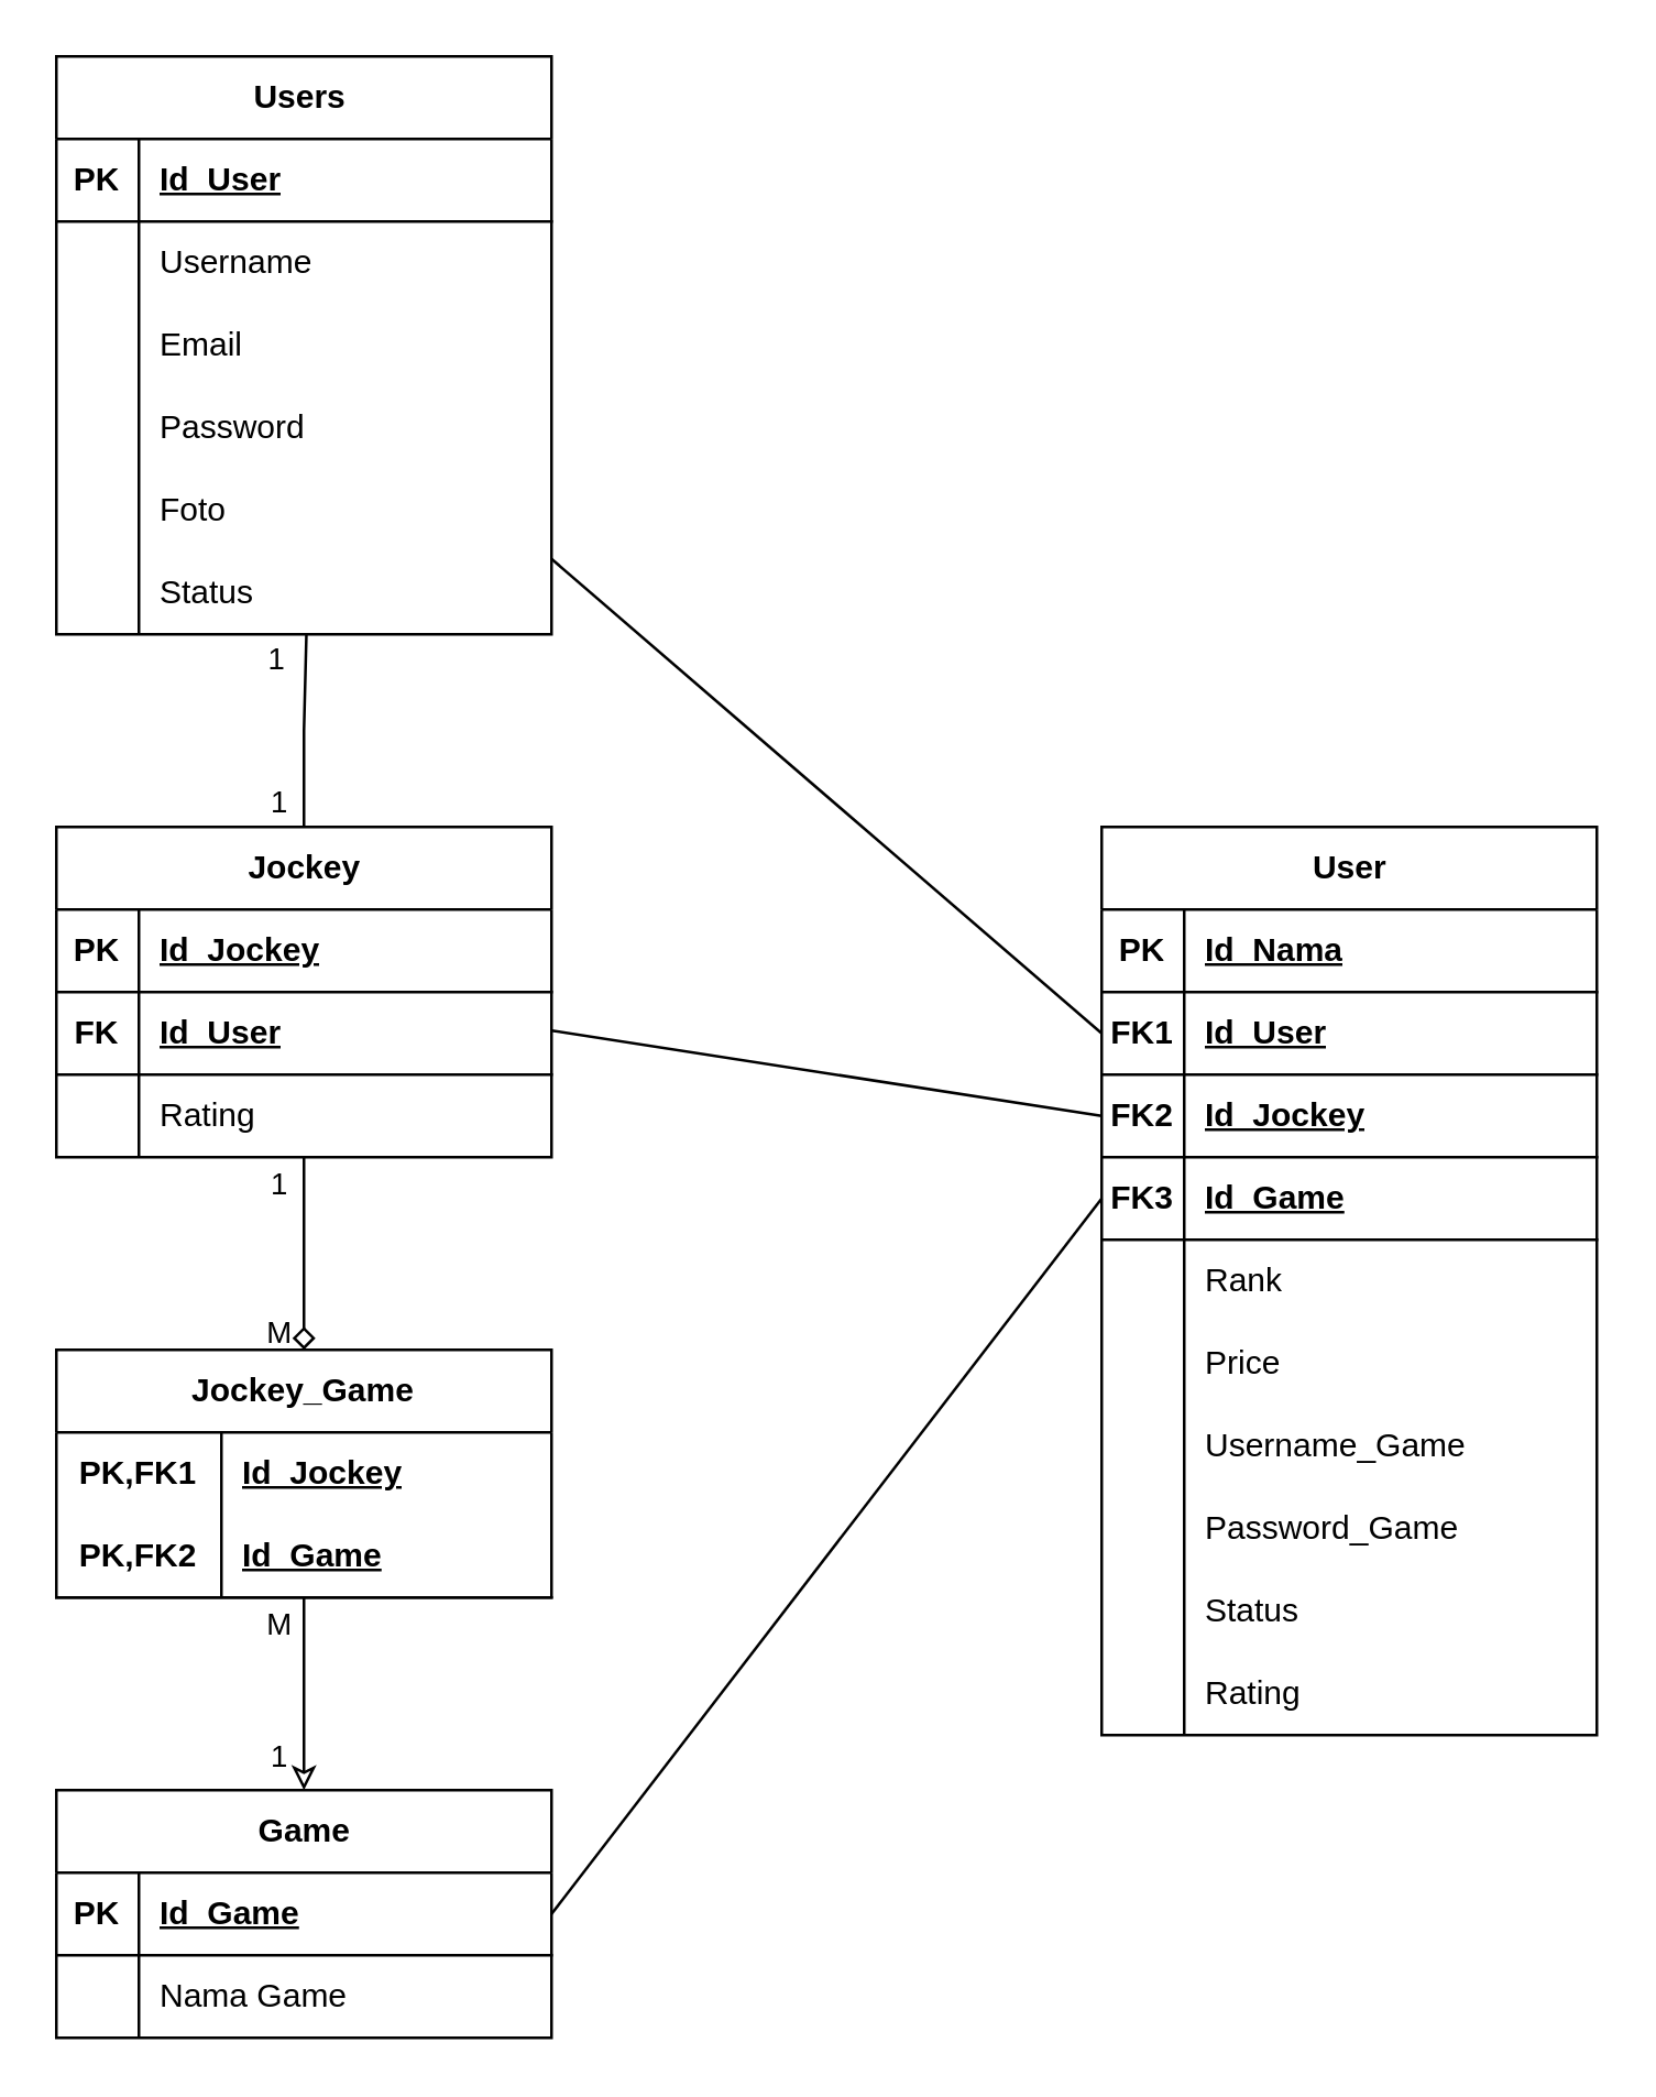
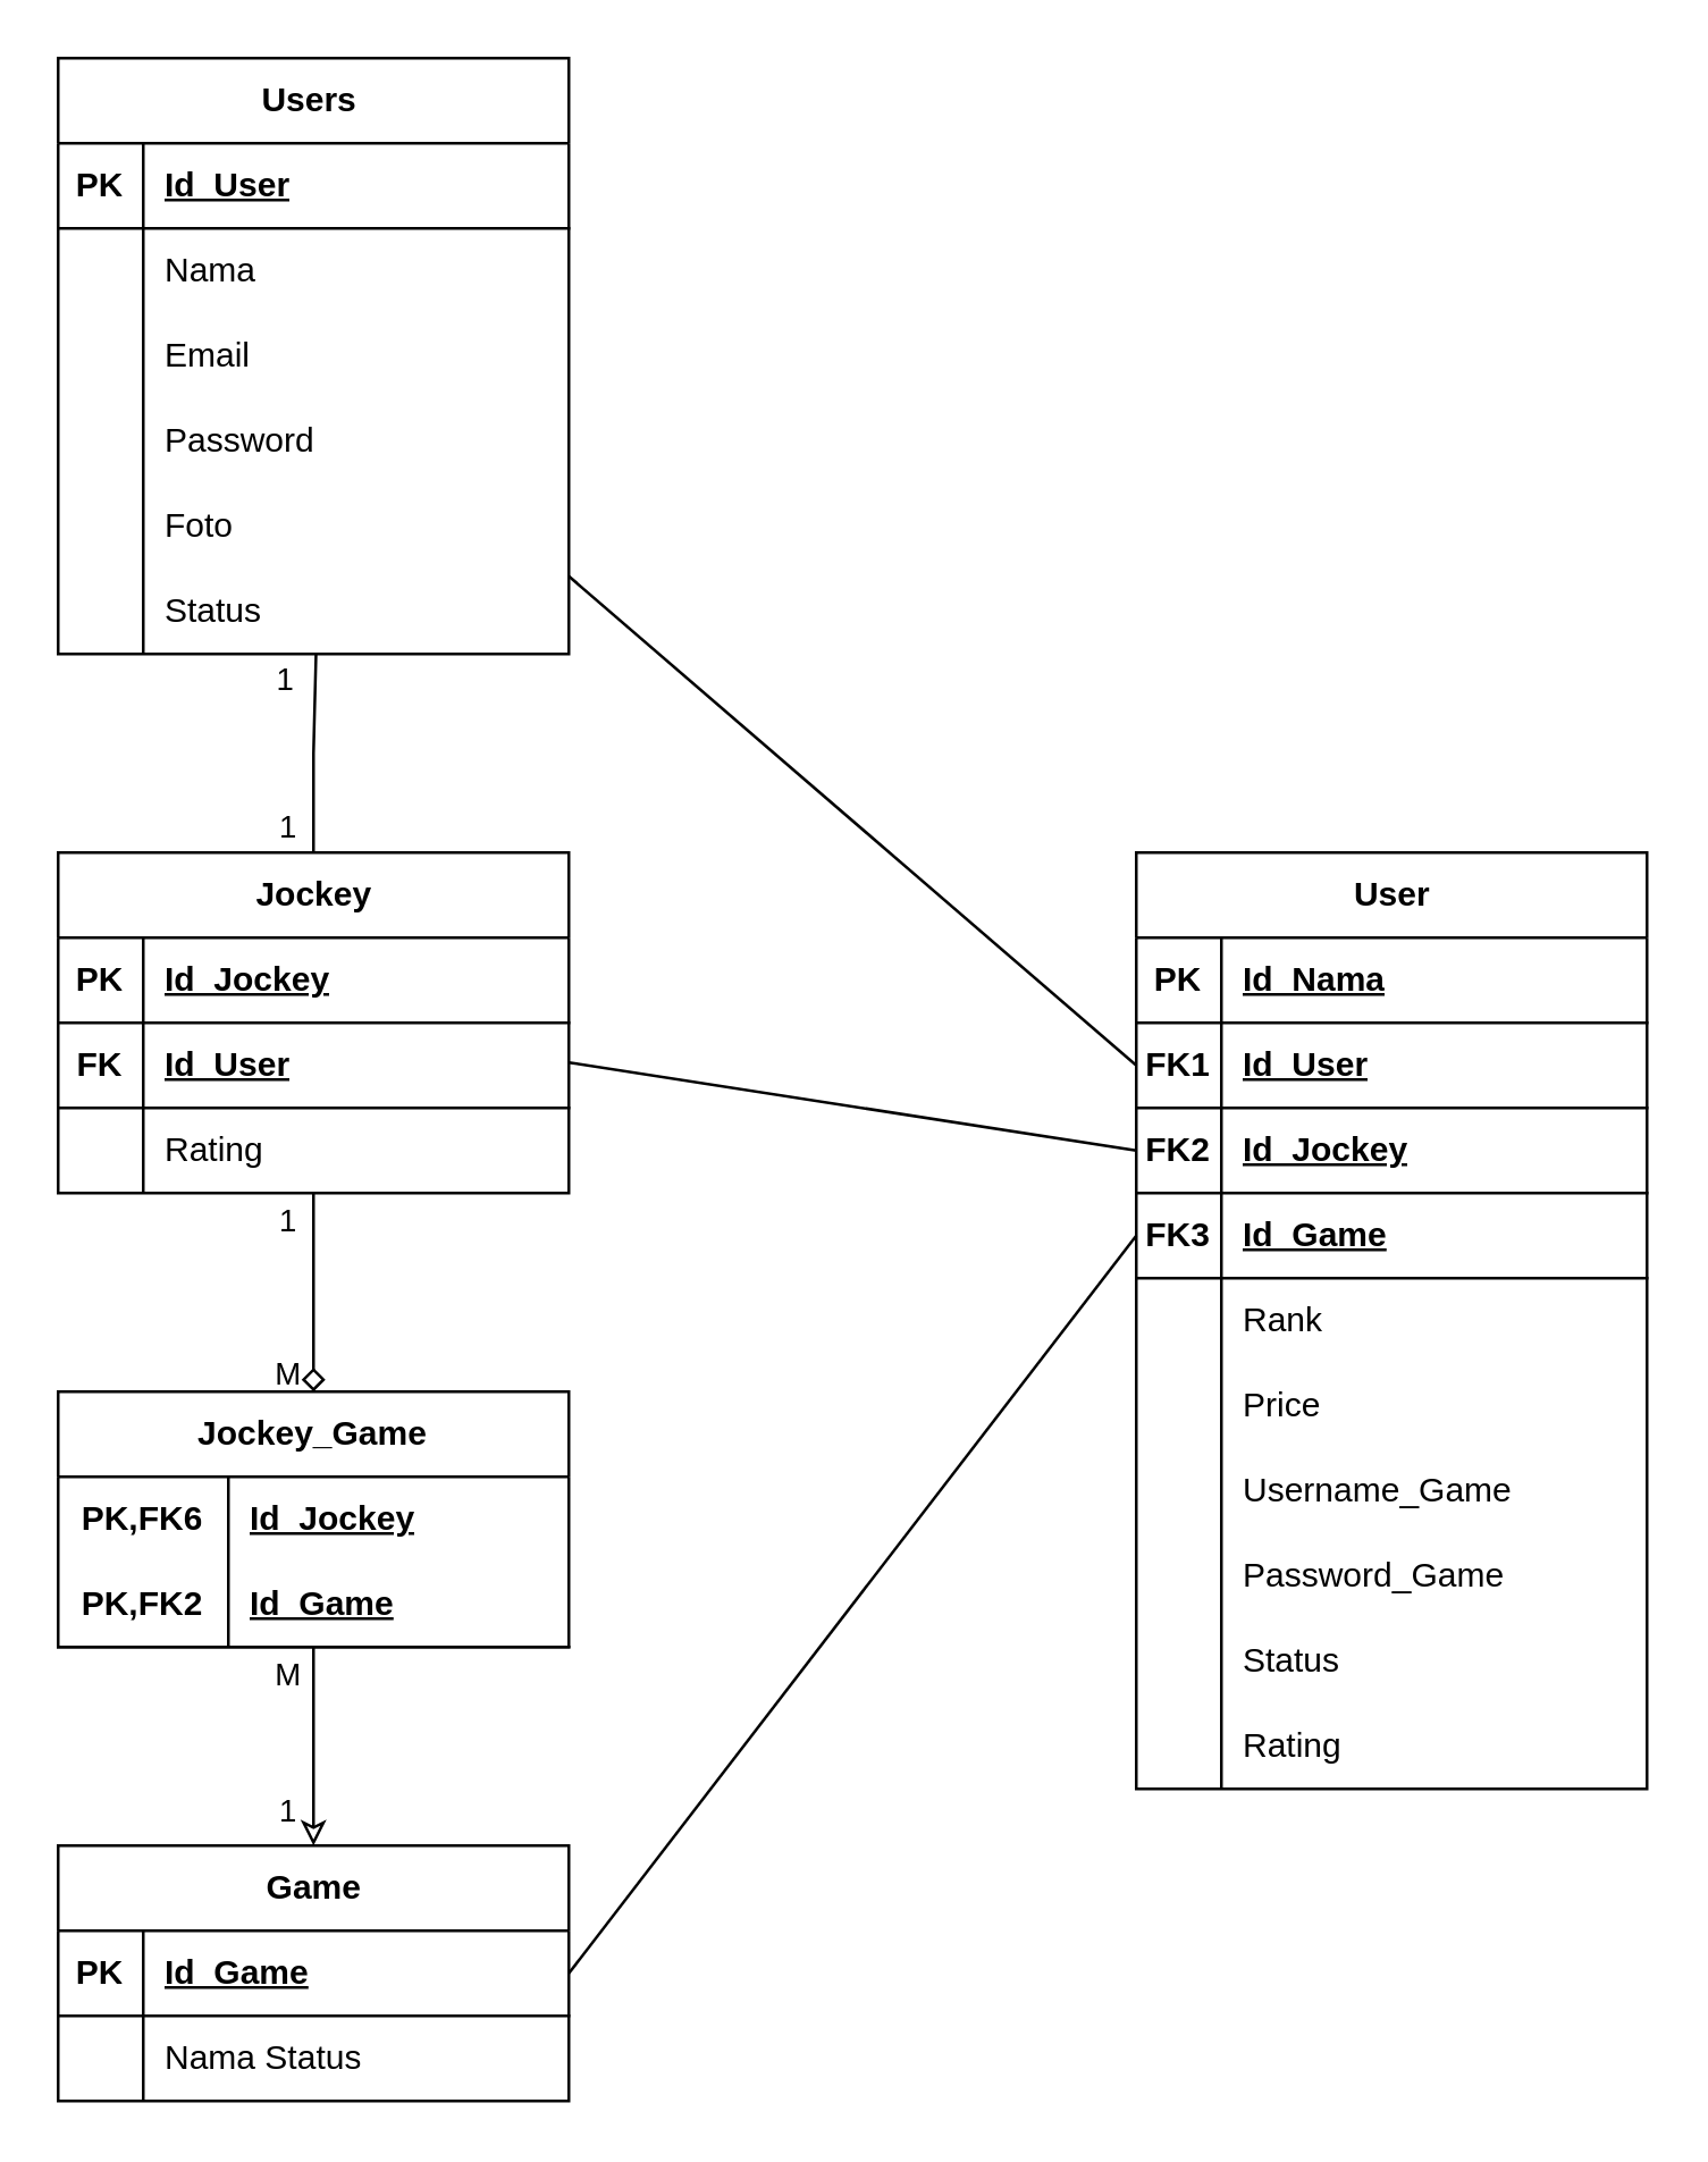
- <mxCell id="9" value="Username" style="shape=partialRectangle;connectable=0;fillColor=none;top=0;left=0;bottom=0;right=0;align=left;spacingLeft=6;overflow=hidden;whiteSpace=wrap;html=1;" vertex="1" parent="7"><mxGeometry x="30" width="150" height="30" as="geometry"><mxRectangle width="150" height="30" as="alternateBounds" /></mxGeometry></mxCell>
+ <mxCell id="9" value="Nama" style="shape=partialRectangle;connectable=0;fillColor=none;top=0;left=0;bottom=0;right=0;align=left;spacingLeft=6;overflow=hidden;whiteSpace=wrap;html=1;" vertex="1" parent="7"><mxGeometry x="30" width="150" height="30" as="geometry"><mxRectangle width="150" height="30" as="alternateBounds" /></mxGeometry></mxCell>
- <mxCell id="49" value="PK,FK1" style="shape=partialRectangle;connectable=0;fillColor=none;top=0;left=0;bottom=0;right=0;fontStyle=1;overflow=hidden;html=1;whiteSpace=wrap;" vertex="1" parent="48"><mxGeometry width="60" height="30" as="geometry"><mxRectangle width="60" height="30" as="alternateBounds" /></mxGeometry></mxCell>
+ <mxCell id="49" value="PK,FK6" style="shape=partialRectangle;connectable=0;fillColor=none;top=0;left=0;bottom=0;right=0;fontStyle=1;overflow=hidden;html=1;whiteSpace=wrap;" vertex="1" parent="48"><mxGeometry width="60" height="30" as="geometry"><mxRectangle width="60" height="30" as="alternateBounds" /></mxGeometry></mxCell>
- <mxCell id="43" value="Nama Game" style="shape=partialRectangle;connectable=0;fillColor=none;top=0;left=0;bottom=0;right=0;align=left;spacingLeft=6;overflow=hidden;whiteSpace=wrap;html=1;" vertex="1" parent="41"><mxGeometry x="30" width="150" height="30" as="geometry"><mxRectangle width="150" height="30" as="alternateBounds" /></mxGeometry></mxCell>
+ <mxCell id="43" value="Nama Status" style="shape=partialRectangle;connectable=0;fillColor=none;top=0;left=0;bottom=0;right=0;align=left;spacingLeft=6;overflow=hidden;whiteSpace=wrap;html=1;" vertex="1" parent="41"><mxGeometry x="30" width="150" height="30" as="geometry"><mxRectangle width="150" height="30" as="alternateBounds" /></mxGeometry></mxCell>
